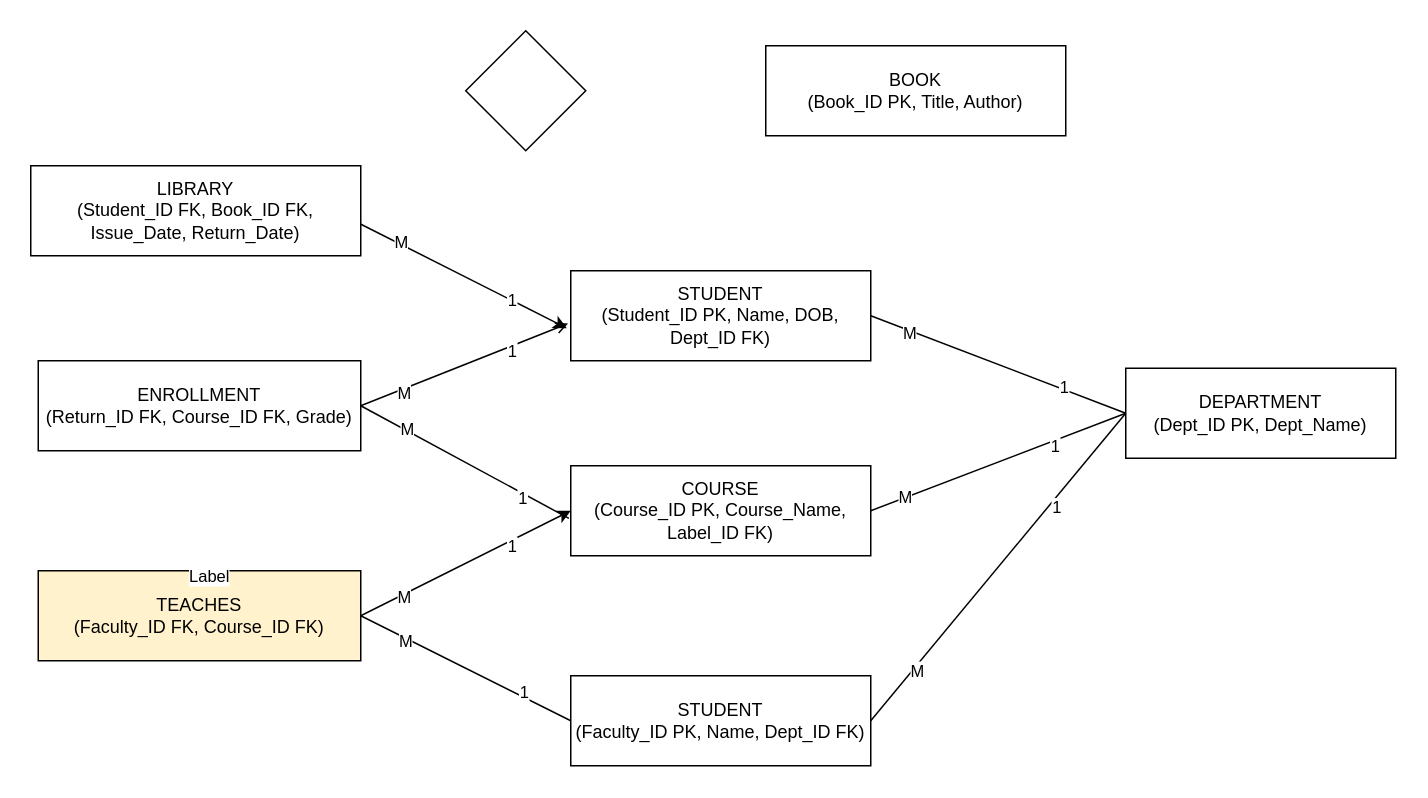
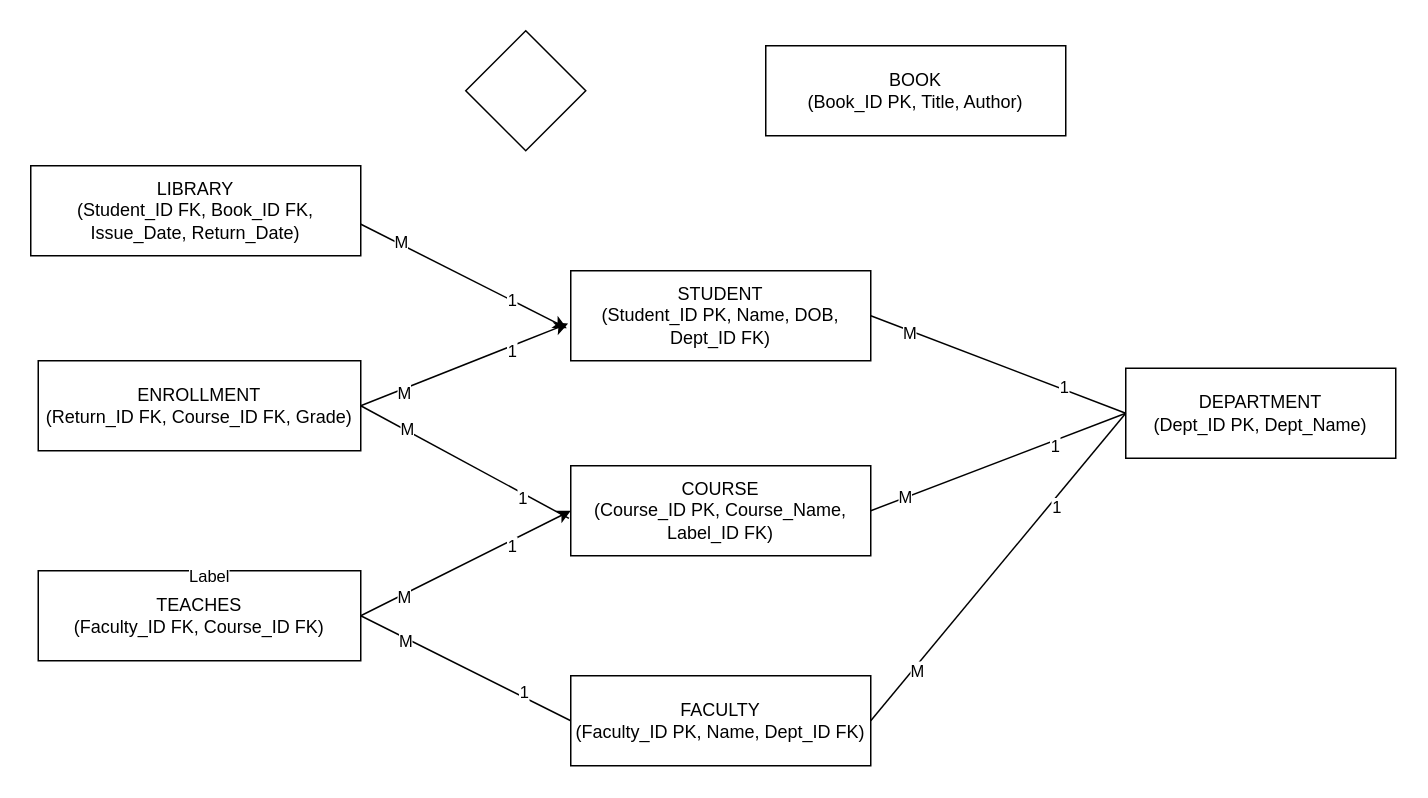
- <mxCell id="17" value="" style="endArrow=open;html=1;rounded=0;exitX=1;exitY=0.5;exitDx=0;exitDy=0;entryX=-0.009;entryY=0.587;entryDx=0;entryDy=0;entryPerimeter=0;" edge="1" parent="1" source="8" target="2"><mxGeometry relative="1" as="geometry"><mxPoint x="370" y="300" as="sourcePoint" /><mxPoint x="470" y="300" as="targetPoint" /></mxGeometry></mxCell>
+ <mxCell id="17" value="" style="endArrow=classic;html=1;rounded=0;exitX=1;exitY=0.5;exitDx=0;exitDy=0;entryX=-0.009;entryY=0.587;entryDx=0;entryDy=0;entryPerimeter=0;" edge="1" parent="1" source="8" target="2"><mxGeometry relative="1" as="geometry"><mxPoint x="370" y="300" as="sourcePoint" /><mxPoint x="470" y="300" as="targetPoint" /></mxGeometry></mxCell>
- <mxCell id="9" value="TEACHES&lt;br&gt;(Faculty_ID FK, Course_ID FK)" style="rounded=0;whiteSpace=wrap;html=1;fillColor=#fff2cc;" vertex="1" parent="1"><mxGeometry x="25" y="380" width="215" height="60" as="geometry" /></mxCell>
+ <mxCell id="9" value="TEACHES&lt;br&gt;(Faculty_ID FK, Course_ID FK)" style="rounded=0;whiteSpace=wrap;html=1;" vertex="1" parent="1"><mxGeometry x="25" y="380" width="215" height="60" as="geometry" /></mxCell>
- <mxCell id="5" value="STUDENT&#10;(Faculty_ID PK, Name, Dept_ID FK)" style="shape=rectangle;rounded=0;whiteSpace=wrap;html=1;" vertex="1" parent="1"><mxGeometry x="380" y="450" width="200" height="60" as="geometry" /></mxCell>
+ <mxCell id="5" value="FACULTY&#10;(Faculty_ID PK, Name, Dept_ID FK)" style="shape=rectangle;rounded=0;whiteSpace=wrap;html=1;" vertex="1" parent="1"><mxGeometry x="380" y="450" width="200" height="60" as="geometry" /></mxCell>
